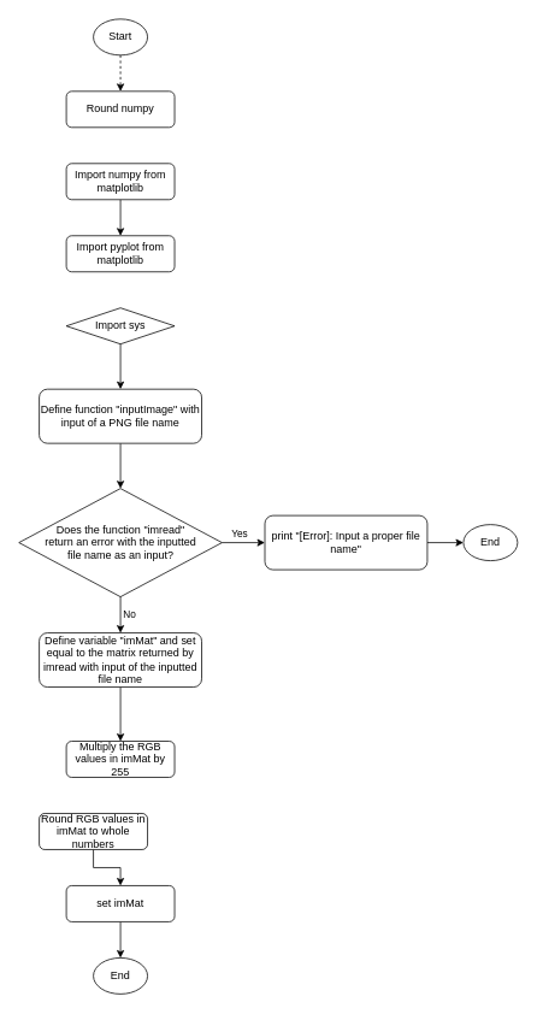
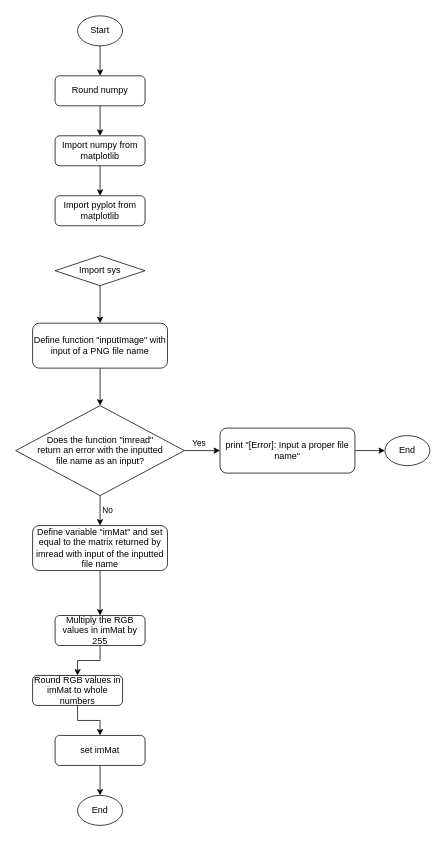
- <mxCell id="2" value="" style="edgeStyle=orthogonalEdgeStyle;rounded=0;orthogonalLoop=1;jettySize=auto;html=1;dashed=1;" parent="1" source="3" target="5" edge="1"><mxGeometry relative="1" as="geometry" /></mxCell>
+ <mxCell id="2" value="" style="edgeStyle=orthogonalEdgeStyle;rounded=0;orthogonalLoop=1;jettySize=auto;html=1;" parent="1" source="3" target="5" edge="1"><mxGeometry relative="1" as="geometry" /></mxCell>
+ <mxCell id="4" value="" style="edgeStyle=orthogonalEdgeStyle;rounded=0;orthogonalLoop=1;jettySize=auto;html=1;" parent="1" source="5" target="7" edge="1"><mxGeometry relative="1" as="geometry" /></mxCell>
+ <mxCell id="18" value="" style="edgeStyle=orthogonalEdgeStyle;rounded=0;orthogonalLoop=1;jettySize=auto;html=1;" parent="1" source="19" target="21" edge="1"><mxGeometry relative="1" as="geometry" /></mxCell>
